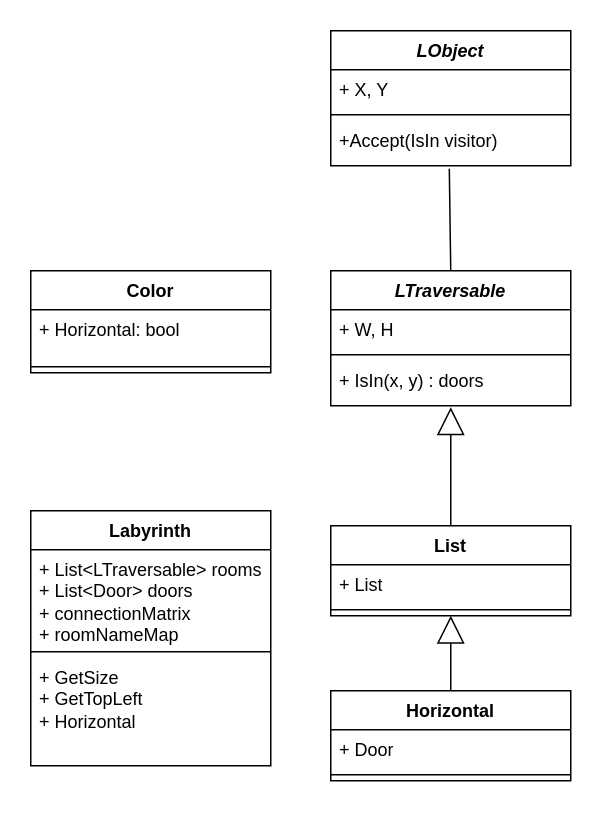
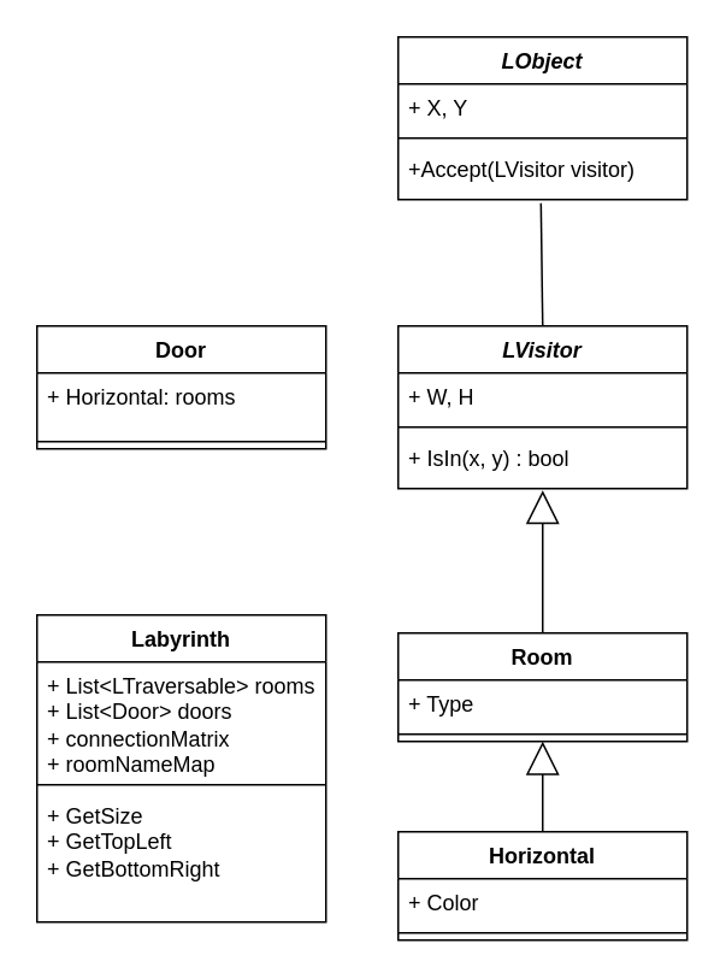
- <mxCell id="5" value="+Accept(IsIn visitor)" style="text;strokeColor=none;fillColor=none;align=left;verticalAlign=top;spacingLeft=4;spacingRight=4;overflow=hidden;rotatable=0;points=[[0,0.5],[1,0.5]];portConstraint=eastwest;whiteSpace=wrap;html=1;" vertex="1" parent="2"><mxGeometry y="60" width="160" height="30" as="geometry" /></mxCell>
+ <mxCell id="5" value="+Accept(LVisitor visitor)" style="text;strokeColor=none;fillColor=none;align=left;verticalAlign=top;spacingLeft=4;spacingRight=4;overflow=hidden;rotatable=0;points=[[0,0.5],[1,0.5]];portConstraint=eastwest;whiteSpace=wrap;html=1;" vertex="1" parent="2"><mxGeometry y="60" width="160" height="30" as="geometry" /></mxCell>
- <mxCell id="10" value="Color" style="swimlane;fontStyle=1;align=center;verticalAlign=top;childLayout=stackLayout;horizontal=1;startSize=26;horizontalStack=0;resizeParent=1;resizeParentMax=0;resizeLast=0;collapsible=1;marginBottom=0;whiteSpace=wrap;html=1;" vertex="1" parent="1"><mxGeometry x="20" y="180" width="160" height="68" as="geometry" /></mxCell>
+ <mxCell id="10" value="Door" style="swimlane;fontStyle=1;align=center;verticalAlign=top;childLayout=stackLayout;horizontal=1;startSize=26;horizontalStack=0;resizeParent=1;resizeParentMax=0;resizeLast=0;collapsible=1;marginBottom=0;whiteSpace=wrap;html=1;" vertex="1" parent="1"><mxGeometry x="20" y="180" width="160" height="68" as="geometry" /></mxCell>
- <mxCell id="6" value="&lt;i&gt;LTraversable&lt;/i&gt;" style="swimlane;fontStyle=1;align=center;verticalAlign=top;childLayout=stackLayout;horizontal=1;startSize=26;horizontalStack=0;resizeParent=1;resizeParentMax=0;resizeLast=0;collapsible=1;marginBottom=0;whiteSpace=wrap;html=1;" vertex="1" parent="1"><mxGeometry x="220" y="180" width="160" height="90" as="geometry" /></mxCell>
+ <mxCell id="6" value="&lt;i&gt;LVisitor&lt;/i&gt;" style="swimlane;fontStyle=1;align=center;verticalAlign=top;childLayout=stackLayout;horizontal=1;startSize=26;horizontalStack=0;resizeParent=1;resizeParentMax=0;resizeLast=0;collapsible=1;marginBottom=0;whiteSpace=wrap;html=1;" vertex="1" parent="1"><mxGeometry x="220" y="180" width="160" height="90" as="geometry" /></mxCell>
- <mxCell id="11" value="+ Horizontal: bool&lt;br&gt;" style="text;strokeColor=none;fillColor=none;align=left;verticalAlign=top;spacingLeft=4;spacingRight=4;overflow=hidden;rotatable=0;points=[[0,0.5],[1,0.5]];portConstraint=eastwest;whiteSpace=wrap;html=1;" vertex="1" parent="10"><mxGeometry y="26" width="160" height="34" as="geometry" /></mxCell>
+ <mxCell id="11" value="+ Horizontal: rooms&lt;br&gt;" style="text;strokeColor=none;fillColor=none;align=left;verticalAlign=top;spacingLeft=4;spacingRight=4;overflow=hidden;rotatable=0;points=[[0,0.5],[1,0.5]];portConstraint=eastwest;whiteSpace=wrap;html=1;" vertex="1" parent="10"><mxGeometry y="26" width="160" height="34" as="geometry" /></mxCell>
- <mxCell id="9" value="+ IsIn(x, y) : doors" style="text;strokeColor=none;fillColor=none;align=left;verticalAlign=top;spacingLeft=4;spacingRight=4;overflow=hidden;rotatable=0;points=[[0,0.5],[1,0.5]];portConstraint=eastwest;whiteSpace=wrap;html=1;" vertex="1" parent="6"><mxGeometry y="60" width="160" height="30" as="geometry" /></mxCell>
+ <mxCell id="9" value="+ IsIn(x, y) : bool" style="text;strokeColor=none;fillColor=none;align=left;verticalAlign=top;spacingLeft=4;spacingRight=4;overflow=hidden;rotatable=0;points=[[0,0.5],[1,0.5]];portConstraint=eastwest;whiteSpace=wrap;html=1;" vertex="1" parent="6"><mxGeometry y="60" width="160" height="30" as="geometry" /></mxCell>
- <mxCell id="13" value="List" style="swimlane;fontStyle=1;align=center;verticalAlign=top;childLayout=stackLayout;horizontal=1;startSize=26;horizontalStack=0;resizeParent=1;resizeParentMax=0;resizeLast=0;collapsible=1;marginBottom=0;whiteSpace=wrap;html=1;" vertex="1" parent="1"><mxGeometry x="220" y="350" width="160" height="60" as="geometry" /></mxCell>
+ <mxCell id="13" value="Room" style="swimlane;fontStyle=1;align=center;verticalAlign=top;childLayout=stackLayout;horizontal=1;startSize=26;horizontalStack=0;resizeParent=1;resizeParentMax=0;resizeLast=0;collapsible=1;marginBottom=0;whiteSpace=wrap;html=1;" vertex="1" parent="1"><mxGeometry x="220" y="350" width="160" height="60" as="geometry" /></mxCell>
- <mxCell id="14" value="+ List" style="text;strokeColor=none;fillColor=none;align=left;verticalAlign=top;spacingLeft=4;spacingRight=4;overflow=hidden;rotatable=0;points=[[0,0.5],[1,0.5]];portConstraint=eastwest;whiteSpace=wrap;html=1;" vertex="1" parent="13"><mxGeometry y="26" width="160" height="26" as="geometry" /></mxCell>
+ <mxCell id="14" value="+ Type" style="text;strokeColor=none;fillColor=none;align=left;verticalAlign=top;spacingLeft=4;spacingRight=4;overflow=hidden;rotatable=0;points=[[0,0.5],[1,0.5]];portConstraint=eastwest;whiteSpace=wrap;html=1;" vertex="1" parent="13"><mxGeometry y="26" width="160" height="26" as="geometry" /></mxCell>
- <mxCell id="21" value="+ GetSize&lt;br&gt;+ GetTopLeft&lt;br&gt;+ Horizontal" style="text;strokeColor=none;fillColor=none;align=left;verticalAlign=top;spacingLeft=4;spacingRight=4;overflow=hidden;rotatable=0;points=[[0,0.5],[1,0.5]];portConstraint=eastwest;whiteSpace=wrap;html=1;" vertex="1" parent="18"><mxGeometry y="98" width="160" height="72" as="geometry" /></mxCell>
+ <mxCell id="21" value="+ GetSize&lt;br&gt;+ GetTopLeft&lt;br&gt;+ GetBottomRight" style="text;strokeColor=none;fillColor=none;align=left;verticalAlign=top;spacingLeft=4;spacingRight=4;overflow=hidden;rotatable=0;points=[[0,0.5],[1,0.5]];portConstraint=eastwest;whiteSpace=wrap;html=1;" vertex="1" parent="18"><mxGeometry y="98" width="160" height="72" as="geometry" /></mxCell>
- <mxCell id="24" value="+ Door" style="text;strokeColor=none;fillColor=none;align=left;verticalAlign=top;spacingLeft=4;spacingRight=4;overflow=hidden;rotatable=0;points=[[0,0.5],[1,0.5]];portConstraint=eastwest;whiteSpace=wrap;html=1;" vertex="1" parent="23"><mxGeometry y="26" width="160" height="26" as="geometry" /></mxCell>
+ <mxCell id="24" value="+ Color" style="text;strokeColor=none;fillColor=none;align=left;verticalAlign=top;spacingLeft=4;spacingRight=4;overflow=hidden;rotatable=0;points=[[0,0.5],[1,0.5]];portConstraint=eastwest;whiteSpace=wrap;html=1;" vertex="1" parent="23"><mxGeometry y="26" width="160" height="26" as="geometry" /></mxCell>
